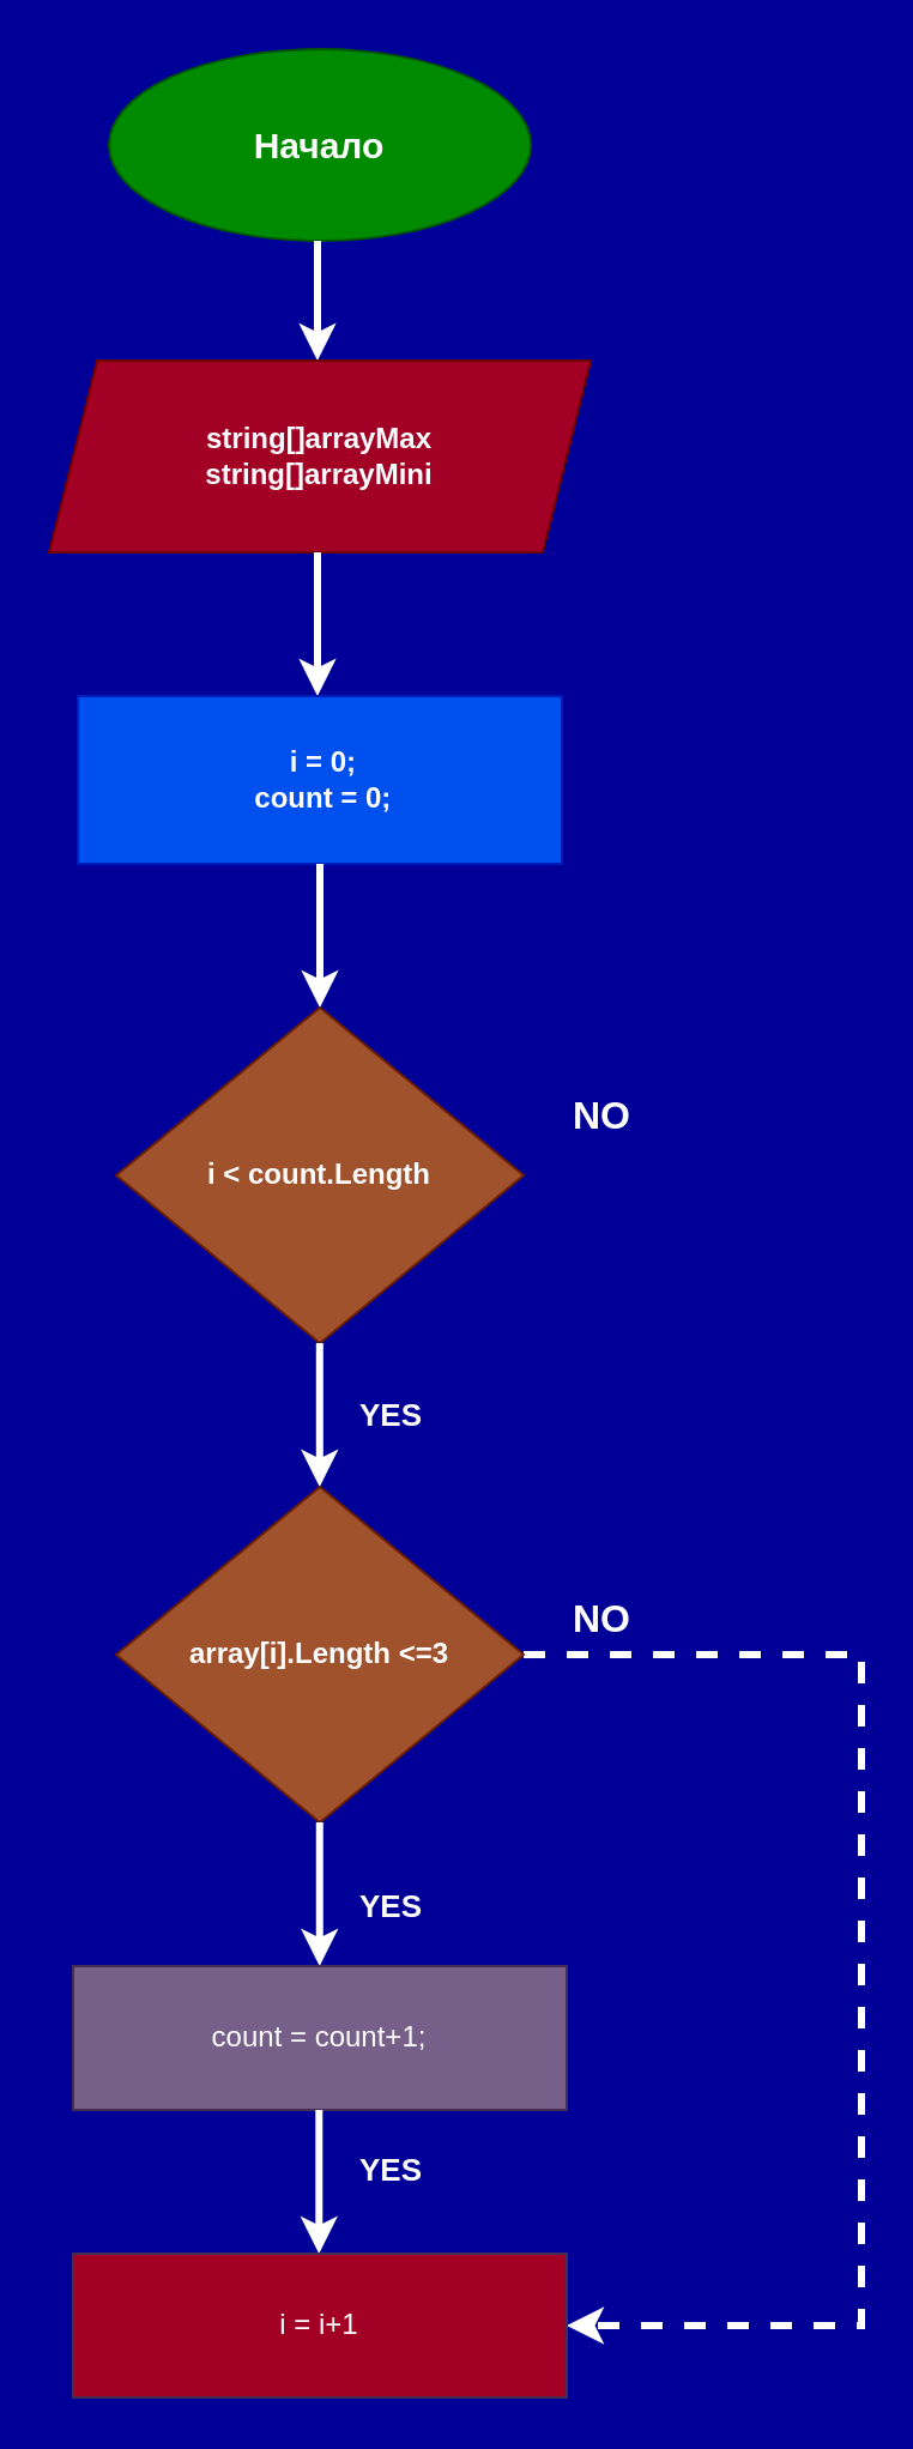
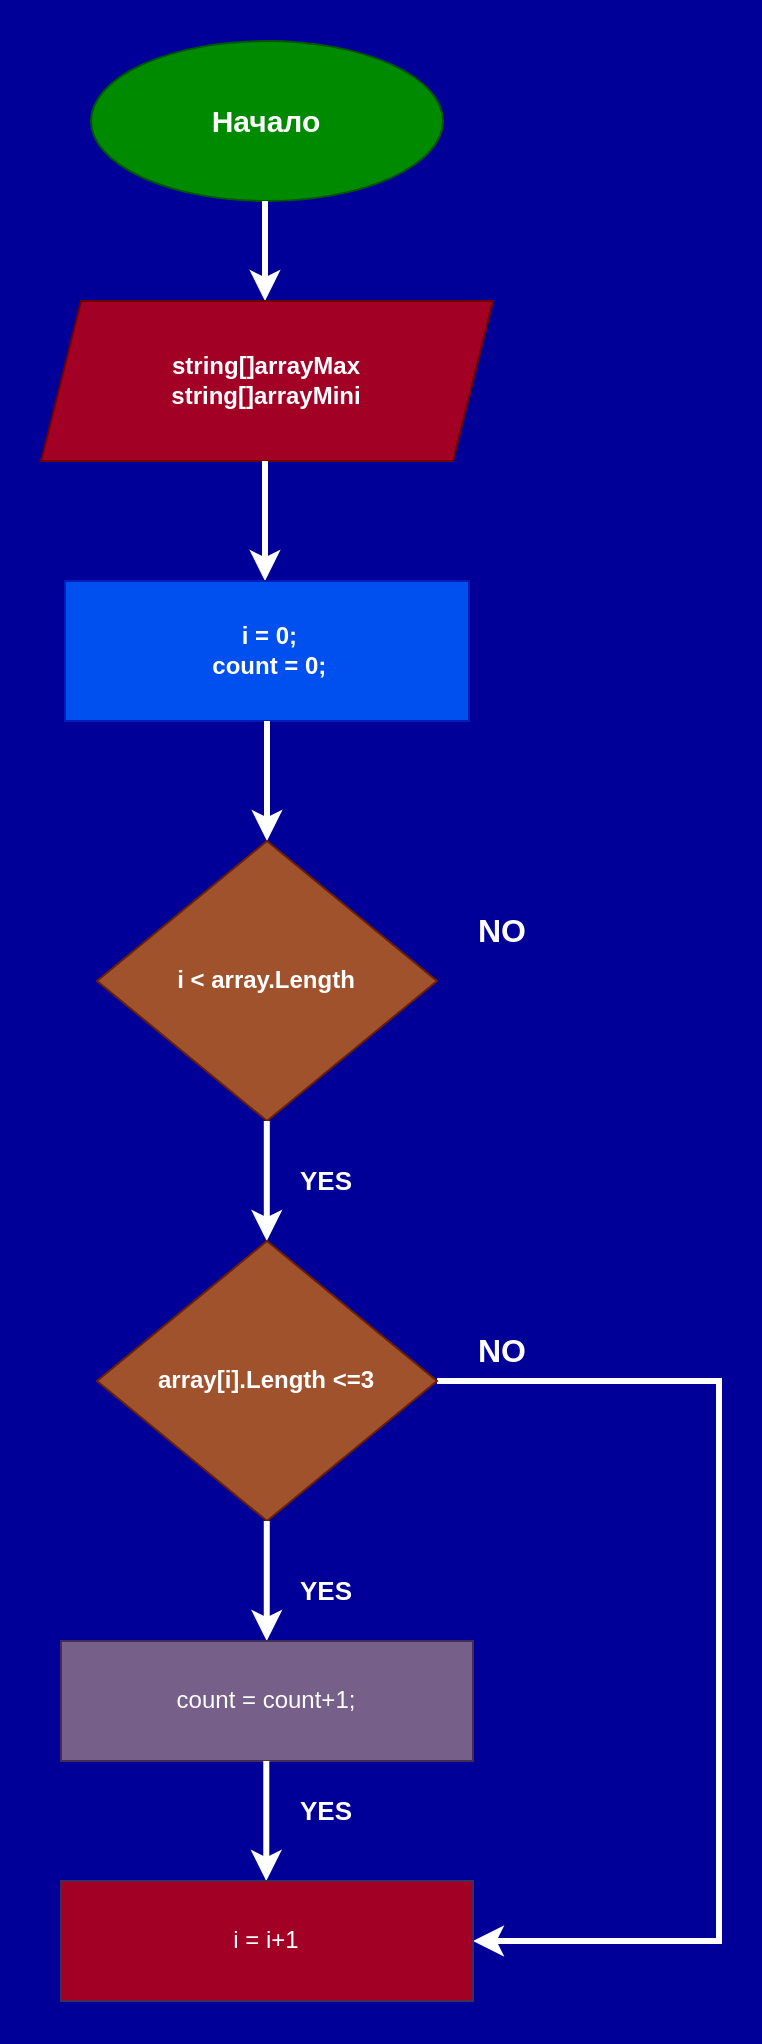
- <mxCell id="8" value="&lt;font size=&quot;1&quot;&gt;&lt;b style=&quot;font-size: 12px;&quot;&gt;i &amp;lt; count.Length&lt;/b&gt;&lt;/font&gt;" style="rhombus;whiteSpace=wrap;html=1;fillColor=#a0522d;fontColor=#ffffff;strokeColor=#6D1F00;" vertex="1" parent="1"><mxGeometry x="48" y="420" width="170" height="140" as="geometry" /></mxCell>
+ <mxCell id="8" value="&lt;font size=&quot;1&quot;&gt;&lt;b style=&quot;font-size: 12px;&quot;&gt;i &amp;lt; array.Length&lt;/b&gt;&lt;/font&gt;" style="rhombus;whiteSpace=wrap;html=1;fillColor=#a0522d;fontColor=#ffffff;strokeColor=#6D1F00;" vertex="1" parent="1"><mxGeometry x="48" y="420" width="170" height="140" as="geometry" /></mxCell>
- <mxCell id="10" style="edgeStyle=orthogonalEdgeStyle;rounded=0;orthogonalLoop=1;jettySize=auto;html=1;entryX=1;entryY=0.5;entryDx=0;entryDy=0;strokeWidth=3;strokeColor=#FFFFFF;dashed=1;" edge="1" parent="1" source="11" target="15"><mxGeometry relative="1" as="geometry"><Array as="points"><mxPoint x="359" y="690" /><mxPoint x="359" y="970" /></Array></mxGeometry></mxCell>
+ <mxCell id="10" style="edgeStyle=orthogonalEdgeStyle;rounded=0;orthogonalLoop=1;jettySize=auto;html=1;entryX=1;entryY=0.5;entryDx=0;entryDy=0;strokeWidth=3;strokeColor=#FFFFFF;" edge="1" parent="1" source="11" target="15"><mxGeometry relative="1" as="geometry"><Array as="points"><mxPoint x="359" y="690" /><mxPoint x="359" y="970" /></Array></mxGeometry></mxCell>
